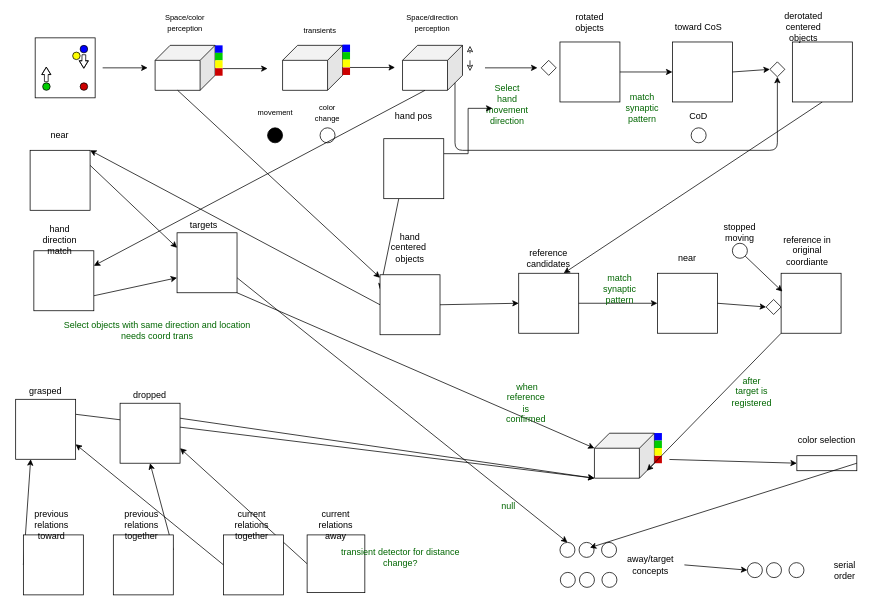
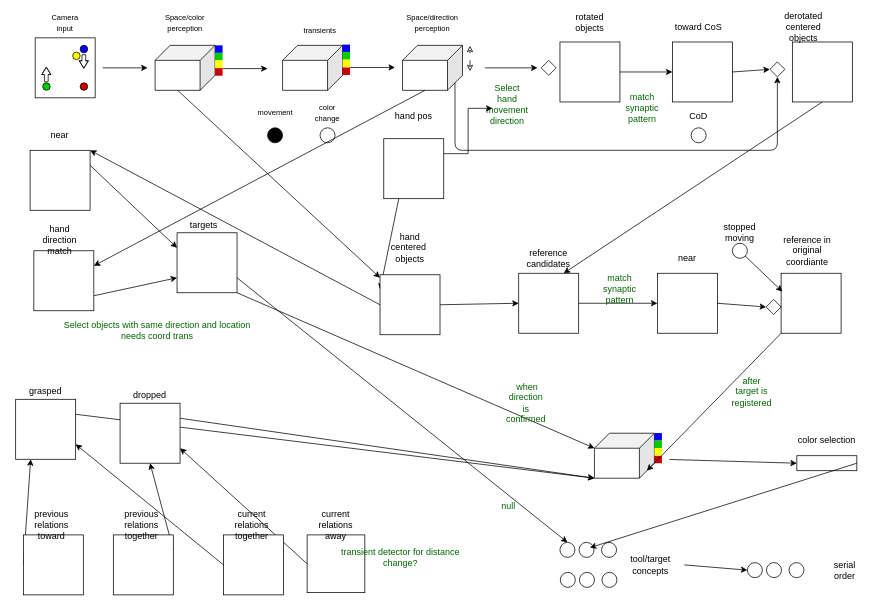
+ <mxCell id="6" value="&lt;font style=&quot;font-size: 10px&quot;&gt;Camera input&lt;/font&gt;" style="text;html=1;strokeColor=none;fillColor=none;align=center;verticalAlign=middle;whiteSpace=wrap;rounded=0;" parent="1" vertex="1"><mxGeometry x="66" y="20" width="40" height="20" as="geometry" /></mxCell>
- <mxCell id="108" value="&lt;font color=&quot;#006600&quot;&gt;&amp;nbsp;when reference is confirmed&lt;br&gt;&lt;/font&gt;" style="text;html=1;strokeColor=none;fillColor=none;align=center;verticalAlign=middle;whiteSpace=wrap;rounded=0;" vertex="1" parent="1"><mxGeometry x="681" y="532.12" width="40" height="10" as="geometry" /></mxCell>
+ <mxCell id="108" value="&lt;font color=&quot;#006600&quot;&gt;&amp;nbsp;when direction is confirmed&lt;br&gt;&lt;/font&gt;" style="text;html=1;strokeColor=none;fillColor=none;align=center;verticalAlign=middle;whiteSpace=wrap;rounded=0;" vertex="1" parent="1"><mxGeometry x="681" y="532.12" width="40" height="10" as="geometry" /></mxCell>
- <mxCell id="122" value="away/target concepts" style="text;html=1;strokeColor=none;fillColor=none;align=center;verticalAlign=middle;whiteSpace=wrap;rounded=0;" vertex="1" parent="1"><mxGeometry x="822" y="743" width="90" height="20" as="geometry" /></mxCell>
+ <mxCell id="122" value="tool/target concepts" style="text;html=1;strokeColor=none;fillColor=none;align=center;verticalAlign=middle;whiteSpace=wrap;rounded=0;" vertex="1" parent="1"><mxGeometry x="822" y="743" width="90" height="20" as="geometry" /></mxCell>
